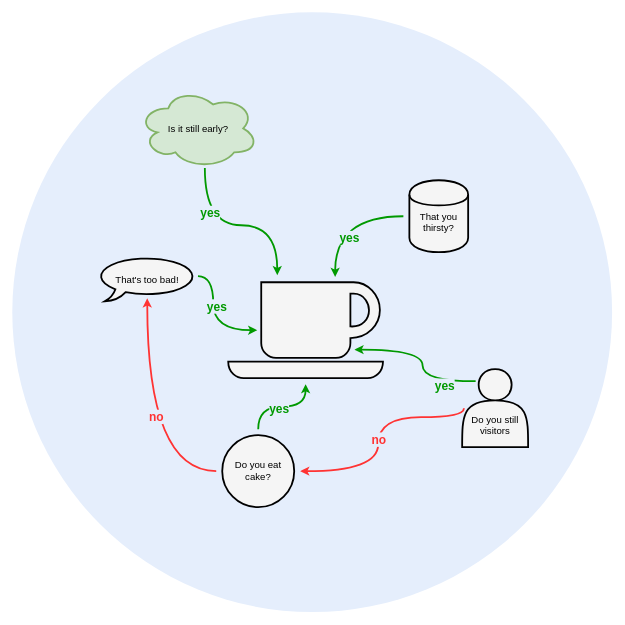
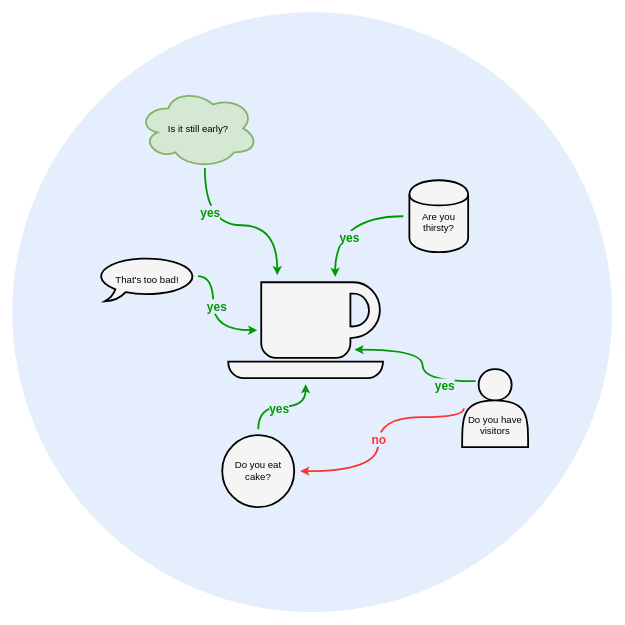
- <mxCell id="9" value="&lt;div style=&quot;line-height: 120%&quot;&gt;&lt;br&gt;&lt;/div&gt;&lt;div style=&quot;line-height: 120%&quot;&gt;That you thirsty?&lt;/div&gt;" style="shape=cylinder;whiteSpace=wrap;html=1;fontFamily=Helvetica;fontSize=16;fontColor=#000000;align=center;strokeColor=#000000;strokeWidth=3;fillColor=#F5F5F5;perimeterSpacing=10;" parent="1" vertex="1"><mxGeometry x="682" y="300" width="98" height="120" as="geometry" /></mxCell>
+ <mxCell id="9" value="&lt;div style=&quot;line-height: 120%&quot;&gt;&lt;br&gt;&lt;/div&gt;&lt;div style=&quot;line-height: 120%&quot;&gt;Are you thirsty?&lt;/div&gt;" style="shape=cylinder;whiteSpace=wrap;html=1;fontFamily=Helvetica;fontSize=16;fontColor=#000000;align=center;strokeColor=#000000;strokeWidth=3;fillColor=#F5F5F5;perimeterSpacing=10;" parent="1" vertex="1"><mxGeometry x="682" y="300" width="98" height="120" as="geometry" /></mxCell>
- <mxCell id="16" value="" style="edgeStyle=orthogonalEdgeStyle;rounded=0;html=1;jettySize=auto;orthogonalLoop=1;fontSize=16;fontColor=#000000;curved=1;strokeColor=#FF3333;strokeWidth=3;entryX=0.5;entryY=0.84;entryPerimeter=0;" parent="1" source="12" target="15" edge="1"><mxGeometry x="350" y="435" as="geometry"><mxPoint x="245" y="540" as="targetPoint" /><Array as="points"><mxPoint x="245" y="785" /></Array></mxGeometry></mxCell>
- <mxCell id="17" value="no" style="text;html=1;resizable=0;points=[];align=center;verticalAlign=middle;labelBackgroundColor=#E5EEFC;fontSize=20;fontColor=#FF3333;fontStyle=1" parent="16" vertex="1" connectable="0"><mxGeometry x="-0.237" y="-25" relative="1" as="geometry"><mxPoint x="-11" y="-53" as="offset" /></mxGeometry></mxCell>
- <mxCell id="23" value="&lt;div&gt;&lt;br&gt;&lt;/div&gt;&lt;div&gt;&lt;br&gt;&lt;/div&gt;&lt;div&gt;&lt;br&gt;&lt;/div&gt;&lt;div&gt;Do you still visitors&lt;/div&gt;" style="shape=actor;whiteSpace=wrap;html=1;fontFamily=Helvetica;fontSize=16;fontColor=#000000;align=center;strokeColor=#000000;strokeWidth=3;fillColor=#F5F5F5;perimeterSpacing=10;" parent="1" vertex="1"><mxGeometry x="770" y="615" width="110" height="130" as="geometry" /></mxCell>
+ <mxCell id="23" value="&lt;div&gt;&lt;br&gt;&lt;/div&gt;&lt;div&gt;&lt;br&gt;&lt;/div&gt;&lt;div&gt;&lt;br&gt;&lt;/div&gt;&lt;div&gt;Do you have visitors&lt;/div&gt;" style="shape=actor;whiteSpace=wrap;html=1;fontFamily=Helvetica;fontSize=16;fontColor=#000000;align=center;strokeColor=#000000;strokeWidth=3;fillColor=#F5F5F5;perimeterSpacing=10;" parent="1" vertex="1"><mxGeometry x="770" y="615" width="110" height="130" as="geometry" /></mxCell>
